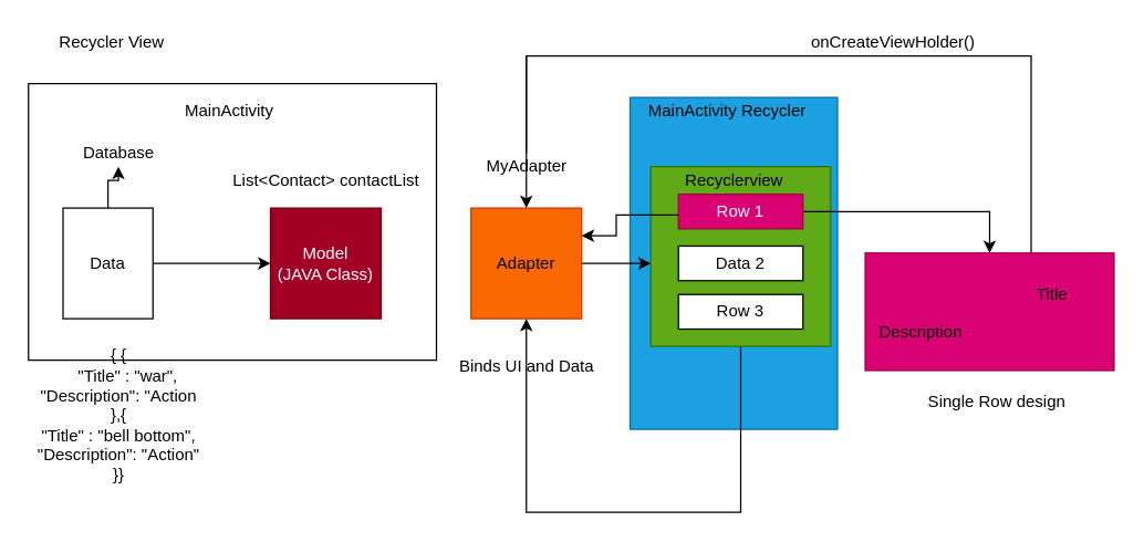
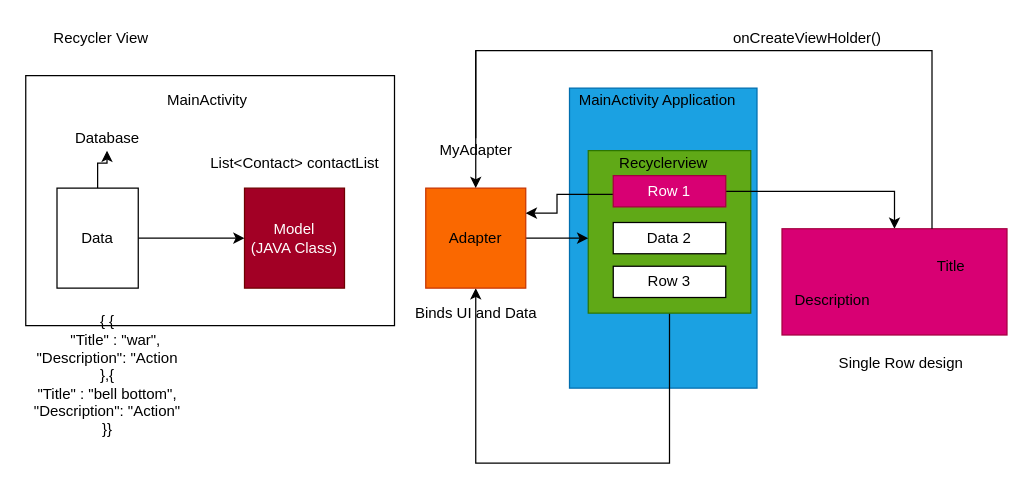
- <mxCell id="15" value="MainActivity Recycler" style="text;html=1;align=center;verticalAlign=middle;resizable=0;points=[];autosize=1;strokeColor=none;" parent="1" vertex="1"><mxGeometry x="455" y="70" width="140" height="20" as="geometry" /></mxCell>
+ <mxCell id="15" value="MainActivity Application" style="text;html=1;align=center;verticalAlign=middle;resizable=0;points=[];autosize=1;strokeColor=none;" parent="1" vertex="1"><mxGeometry x="455" y="70" width="140" height="20" as="geometry" /></mxCell>
- <mxCell id="13" value="Binds UI and Data" style="text;html=1;align=center;verticalAlign=middle;resizable=0;points=[];autosize=1;strokeColor=none;" parent="1" vertex="1"><mxGeometry x="325" y="255" width="110" height="20" as="geometry" /></mxCell>
+ <mxCell id="13" value="Binds UI and Data" style="text;html=1;align=center;verticalAlign=middle;resizable=0;points=[];autosize=1;strokeColor=none;" parent="1" vertex="1"><mxGeometry x="325" y="240" width="110" height="20" as="geometry" /></mxCell>
